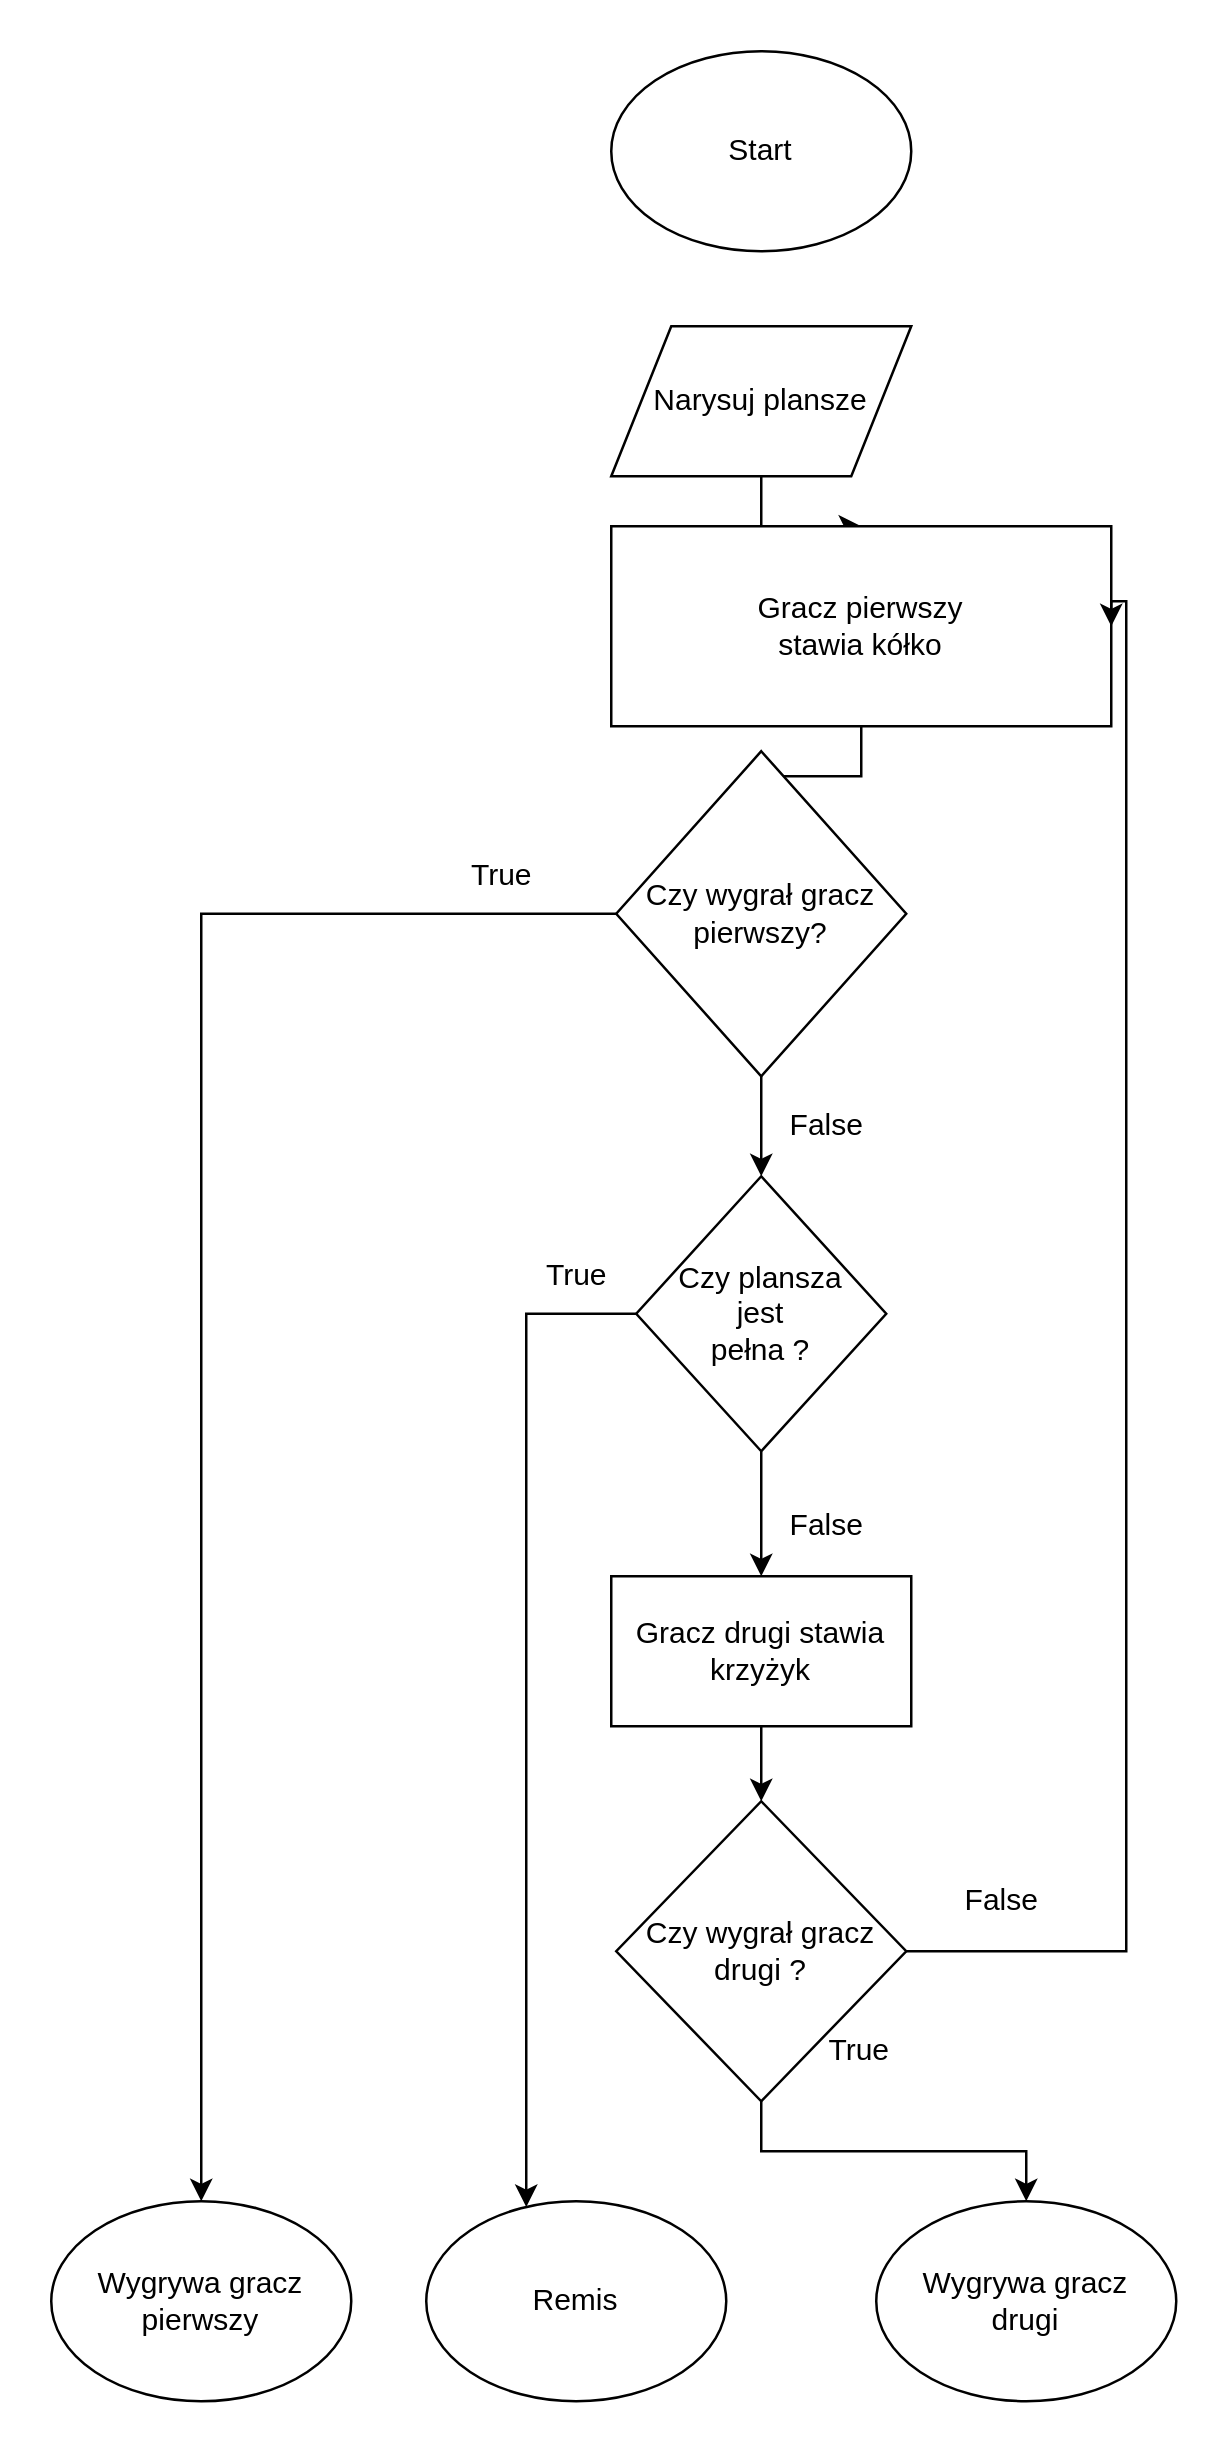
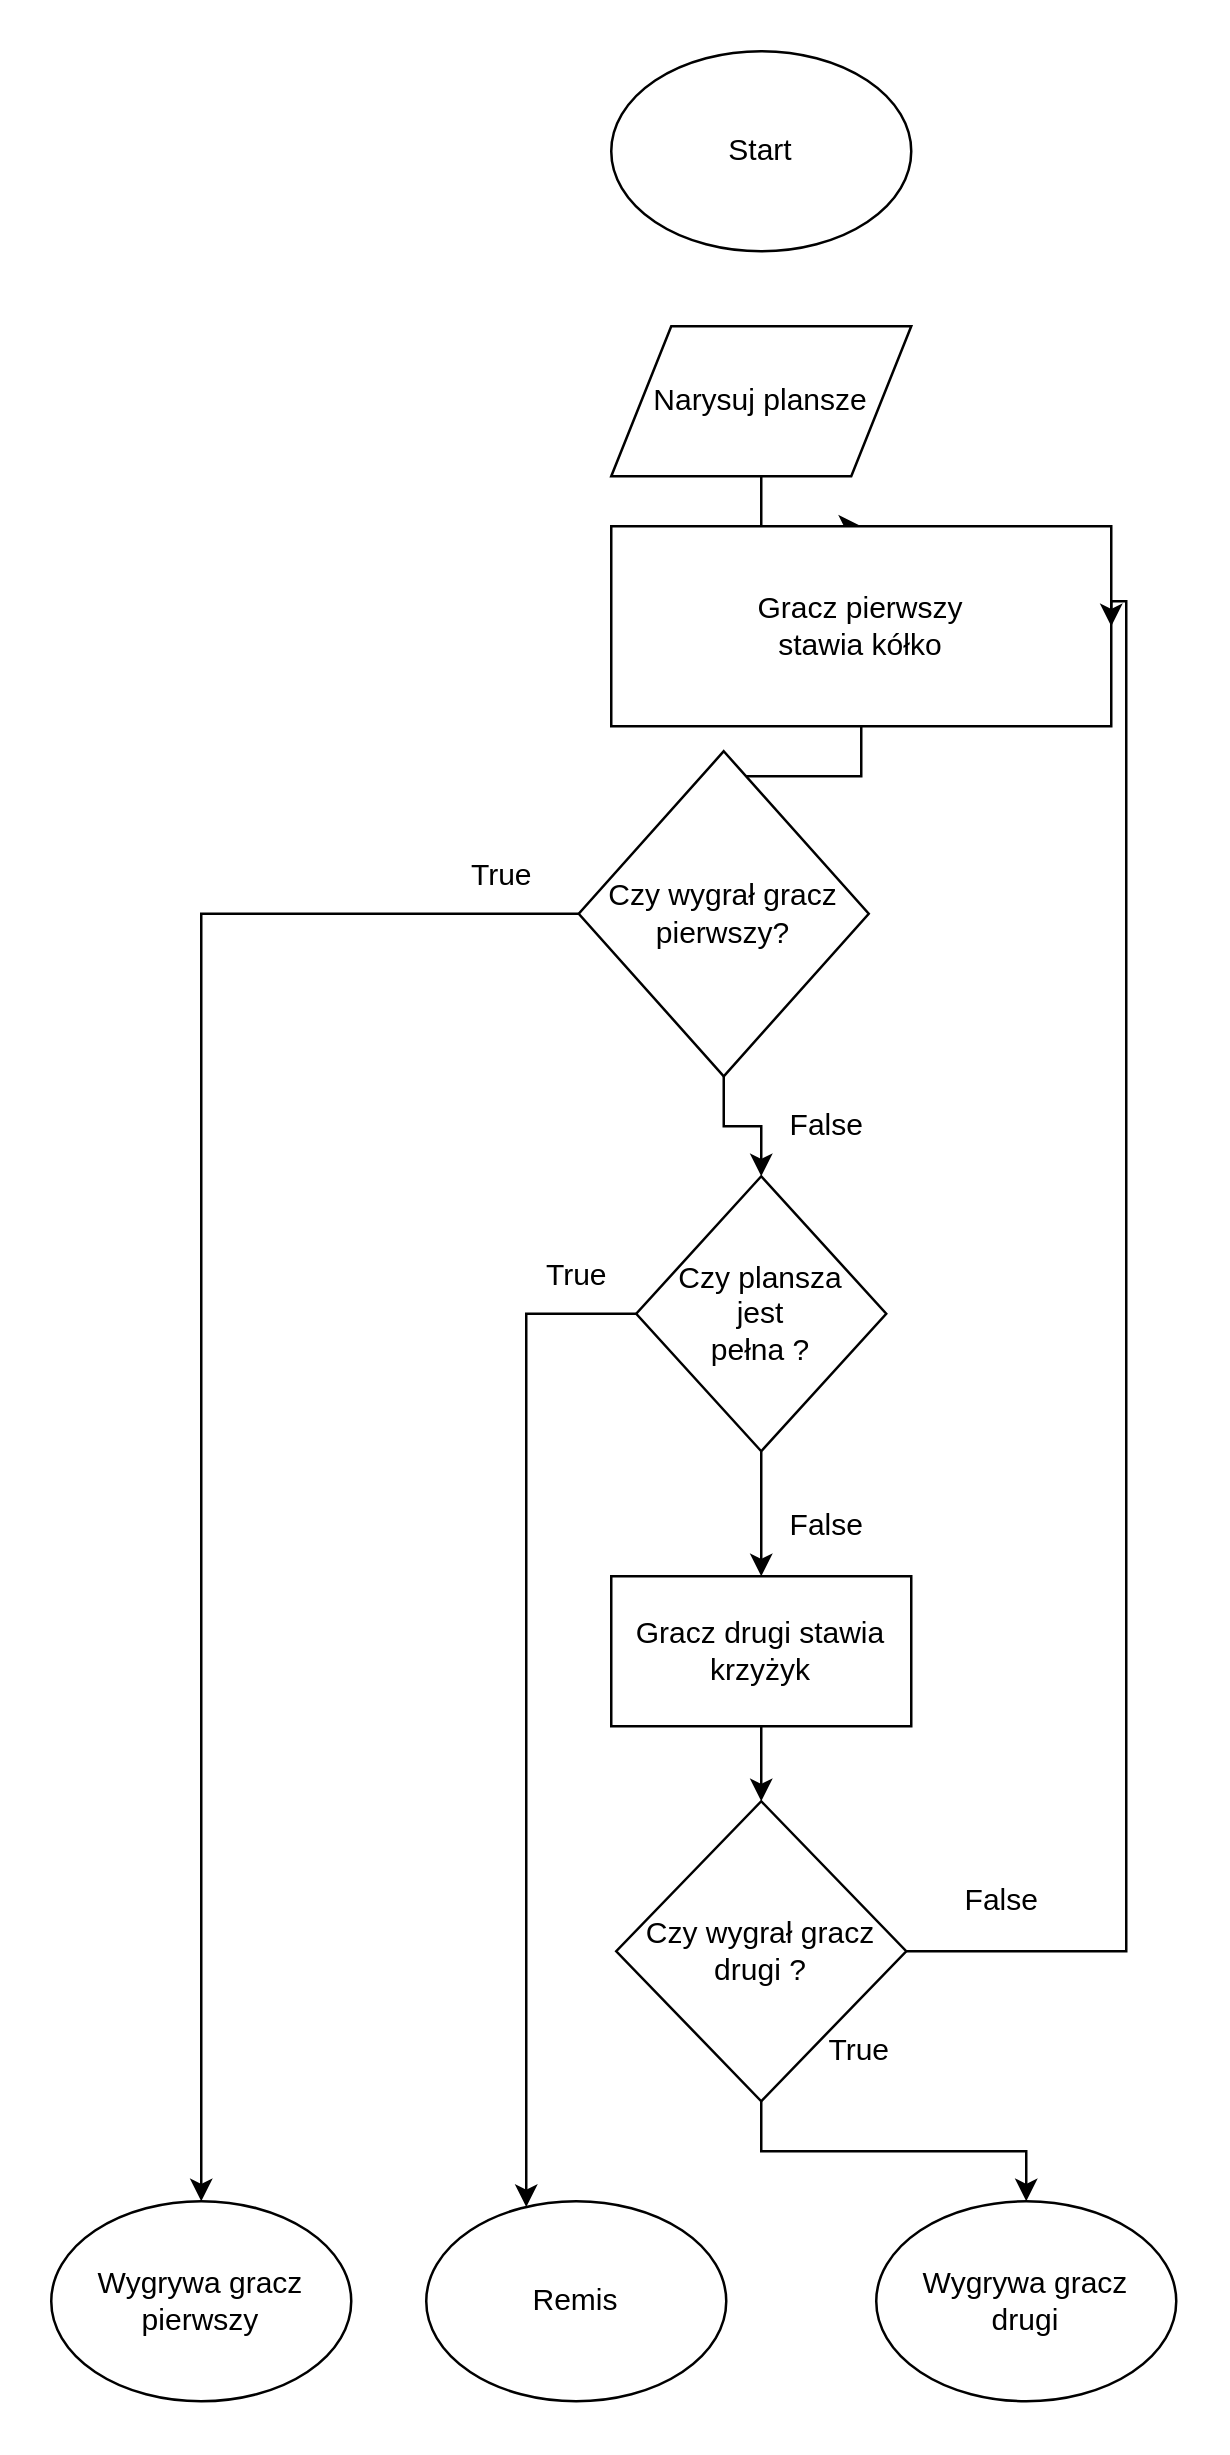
- <mxCell id="9" value="Czy wygrał gracz pierwszy?" style="rhombus;whiteSpace=wrap;html=1;" parent="1" vertex="1"><mxGeometry x="246" y="300" width="116" height="130" as="geometry" /></mxCell>
+ <mxCell id="9" value="Czy wygrał gracz pierwszy?" style="rhombus;whiteSpace=wrap;html=1;" parent="1" vertex="1"><mxGeometry x="231" y="300" width="116" height="130" as="geometry" /></mxCell>
